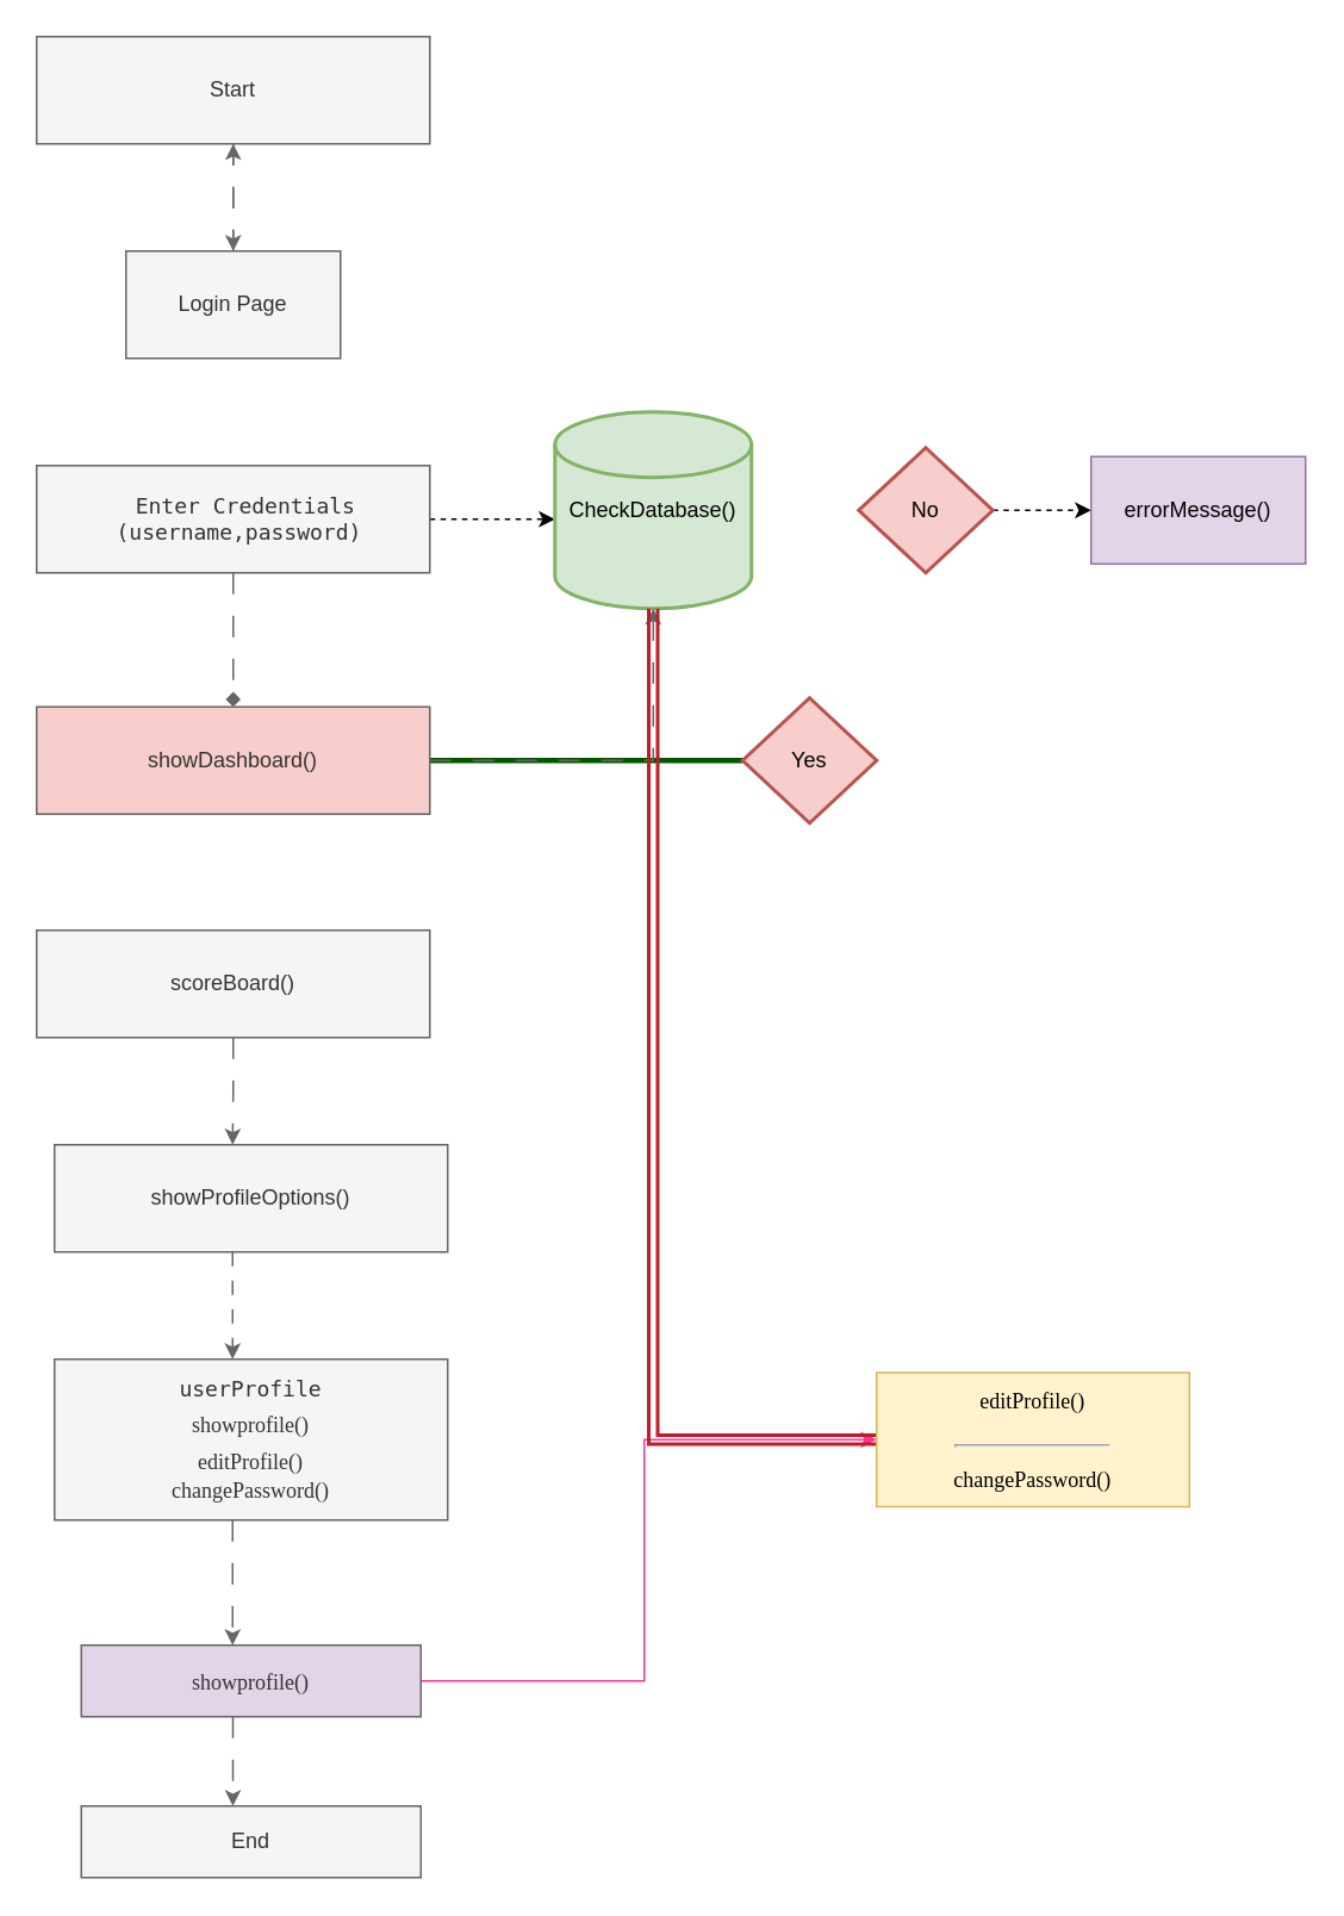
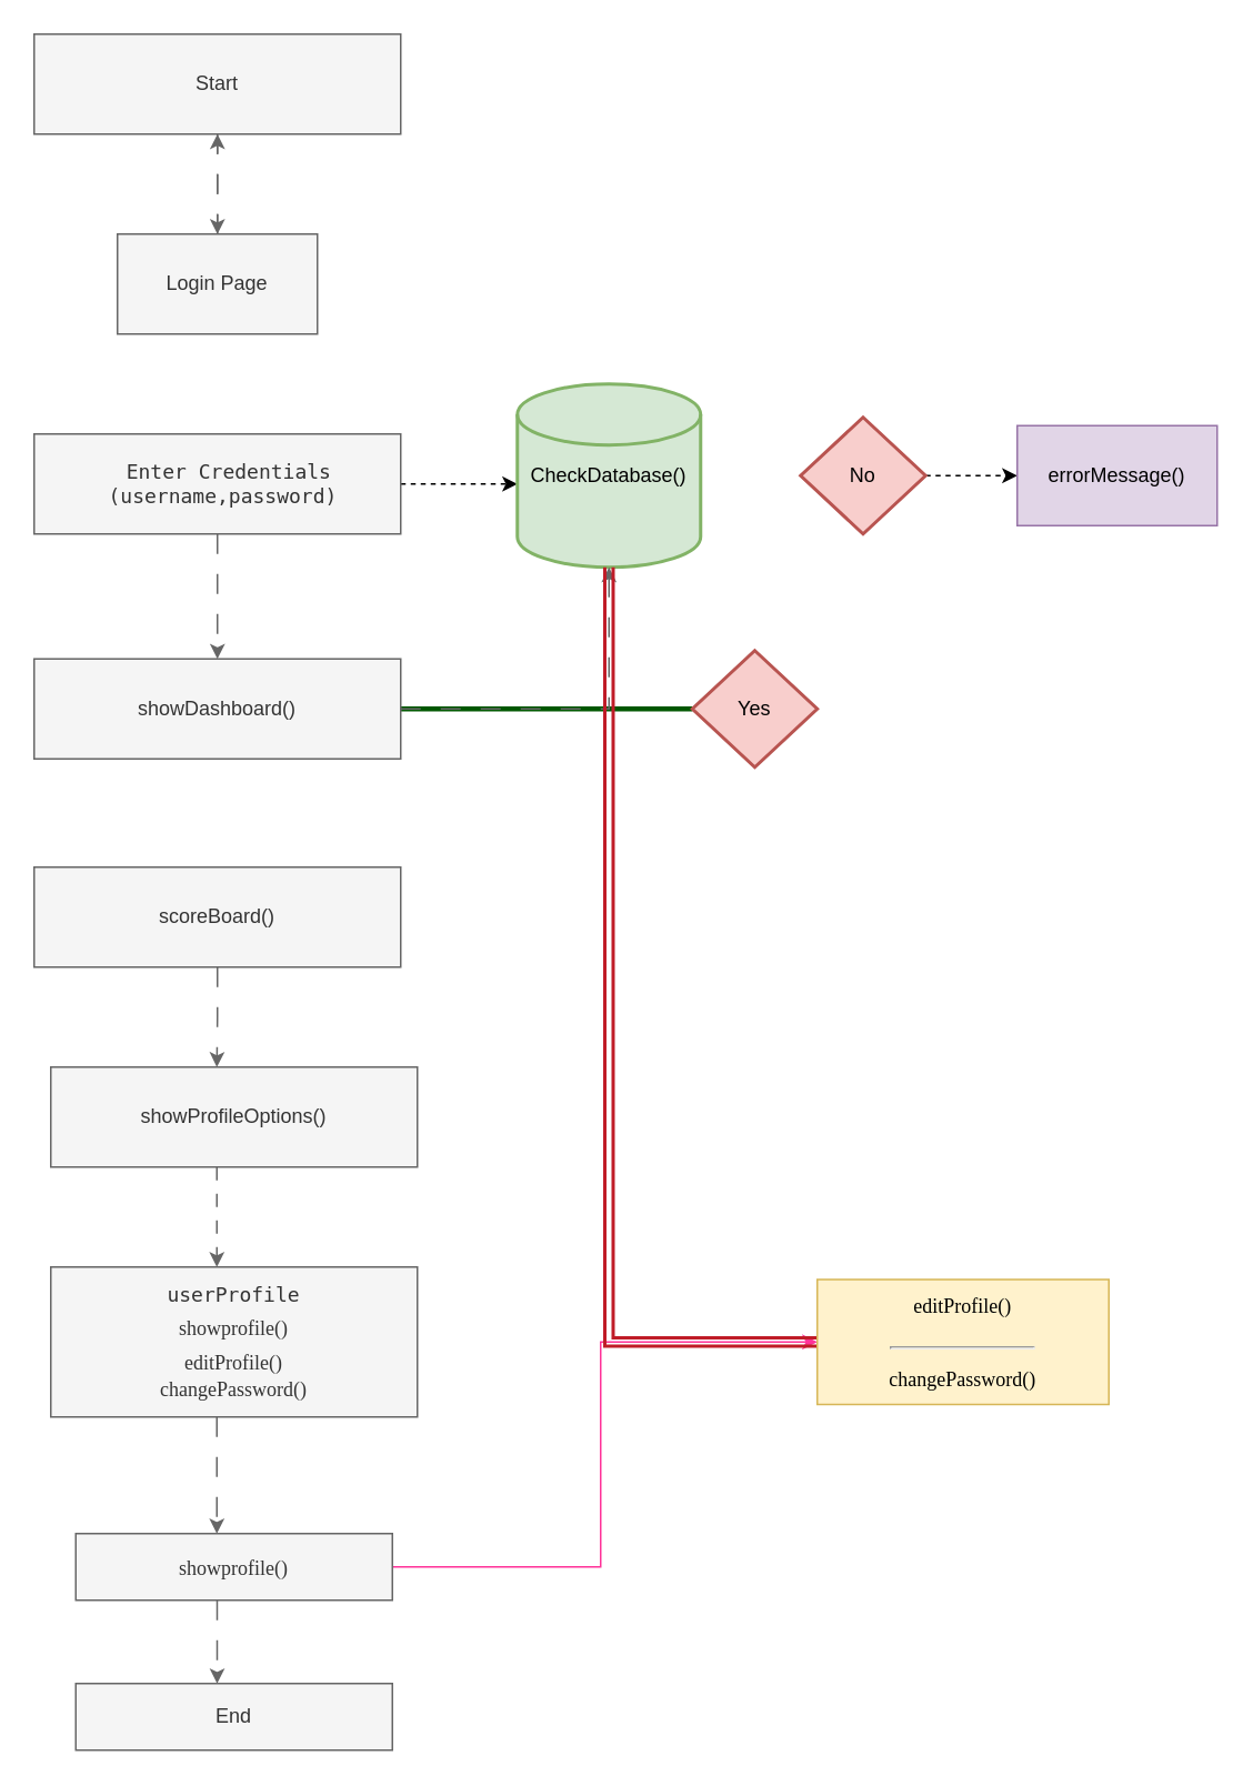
- <mxCell id="7" style="edgeStyle=orthogonalEdgeStyle;rounded=0;orthogonalLoop=1;jettySize=auto;html=1;entryX=0.5;entryY=0;entryDx=0;entryDy=0;dashed=1;dashPattern=12 12;fillColor=#f5f5f5;strokeColor=#666666;endArrow=diamond;" parent="1" source="8" target="16" edge="1"><mxGeometry relative="1" as="geometry" /></mxCell>
+ <mxCell id="7" style="edgeStyle=orthogonalEdgeStyle;rounded=0;orthogonalLoop=1;jettySize=auto;html=1;entryX=0.5;entryY=0;entryDx=0;entryDy=0;dashed=1;dashPattern=12 12;fillColor=#f5f5f5;strokeColor=#666666;" parent="1" source="8" target="16" edge="1"><mxGeometry relative="1" as="geometry" /></mxCell>
- <mxCell id="16" value="showDashboard()" style="rounded=0;whiteSpace=wrap;html=1;fillColor=#f8cecc;fontColor=#333333;strokeColor=#666666;" parent="1" vertex="1"><mxGeometry x="20" y="395" width="220" height="60" as="geometry" /></mxCell>
+ <mxCell id="16" value="showDashboard()" style="rounded=0;whiteSpace=wrap;html=1;fillColor=#f5f5f5;fontColor=#333333;strokeColor=#666666;" parent="1" vertex="1"><mxGeometry x="20" y="395" width="220" height="60" as="geometry" /></mxCell>
- <mxCell id="24" value="&lt;p style=&quot;line-height: 200%;&quot;&gt;&lt;/p&gt;&lt;div style=&quot;line-height: 200%;&quot;&gt;&lt;font face=&quot;V0igmAnZk6Jg4mxxflLs&quot;&gt;showprofile()&lt;/font&gt;&lt;/div&gt;&lt;p&gt;&lt;/p&gt;" style="rounded=0;whiteSpace=wrap;html=1;fillColor=#e1d5e7;fontColor=#333333;strokeColor=#666666;" parent="1" vertex="1"><mxGeometry x="45" y="920" width="190" height="40" as="geometry" /></mxCell>
+ <mxCell id="24" value="&lt;p style=&quot;line-height: 200%;&quot;&gt;&lt;/p&gt;&lt;div style=&quot;line-height: 200%;&quot;&gt;&lt;font face=&quot;V0igmAnZk6Jg4mxxflLs&quot;&gt;showprofile()&lt;/font&gt;&lt;/div&gt;&lt;p&gt;&lt;/p&gt;" style="rounded=0;whiteSpace=wrap;html=1;fillColor=#f5f5f5;fontColor=#333333;strokeColor=#666666;" parent="1" vertex="1"><mxGeometry x="45" y="920" width="190" height="40" as="geometry" /></mxCell>
